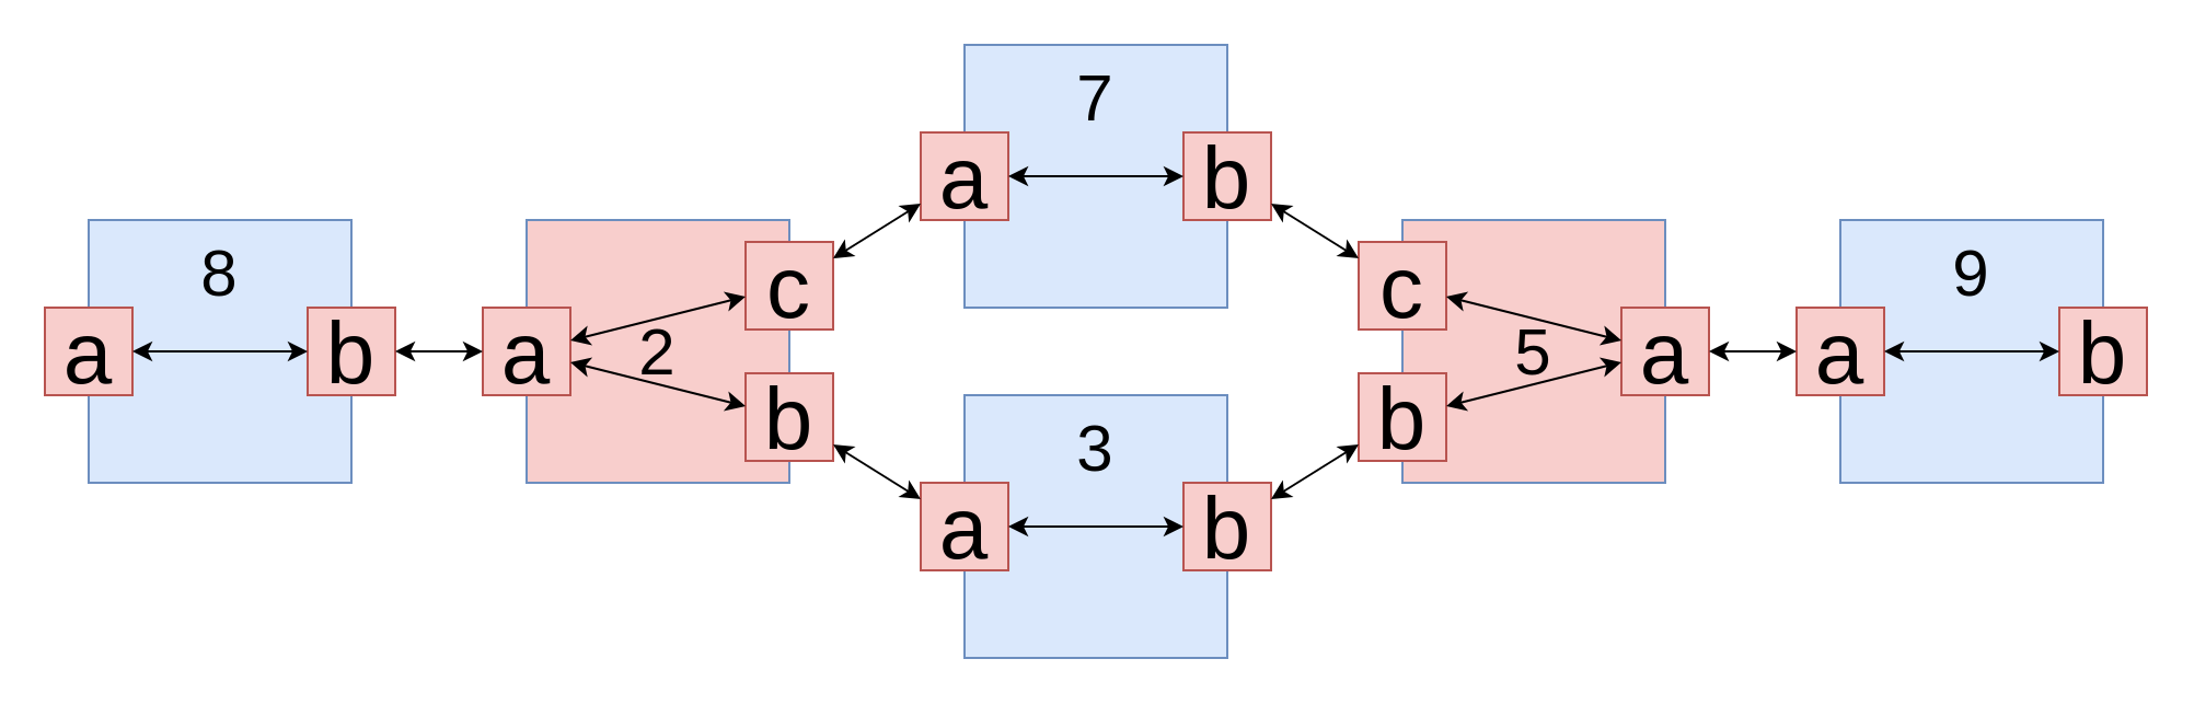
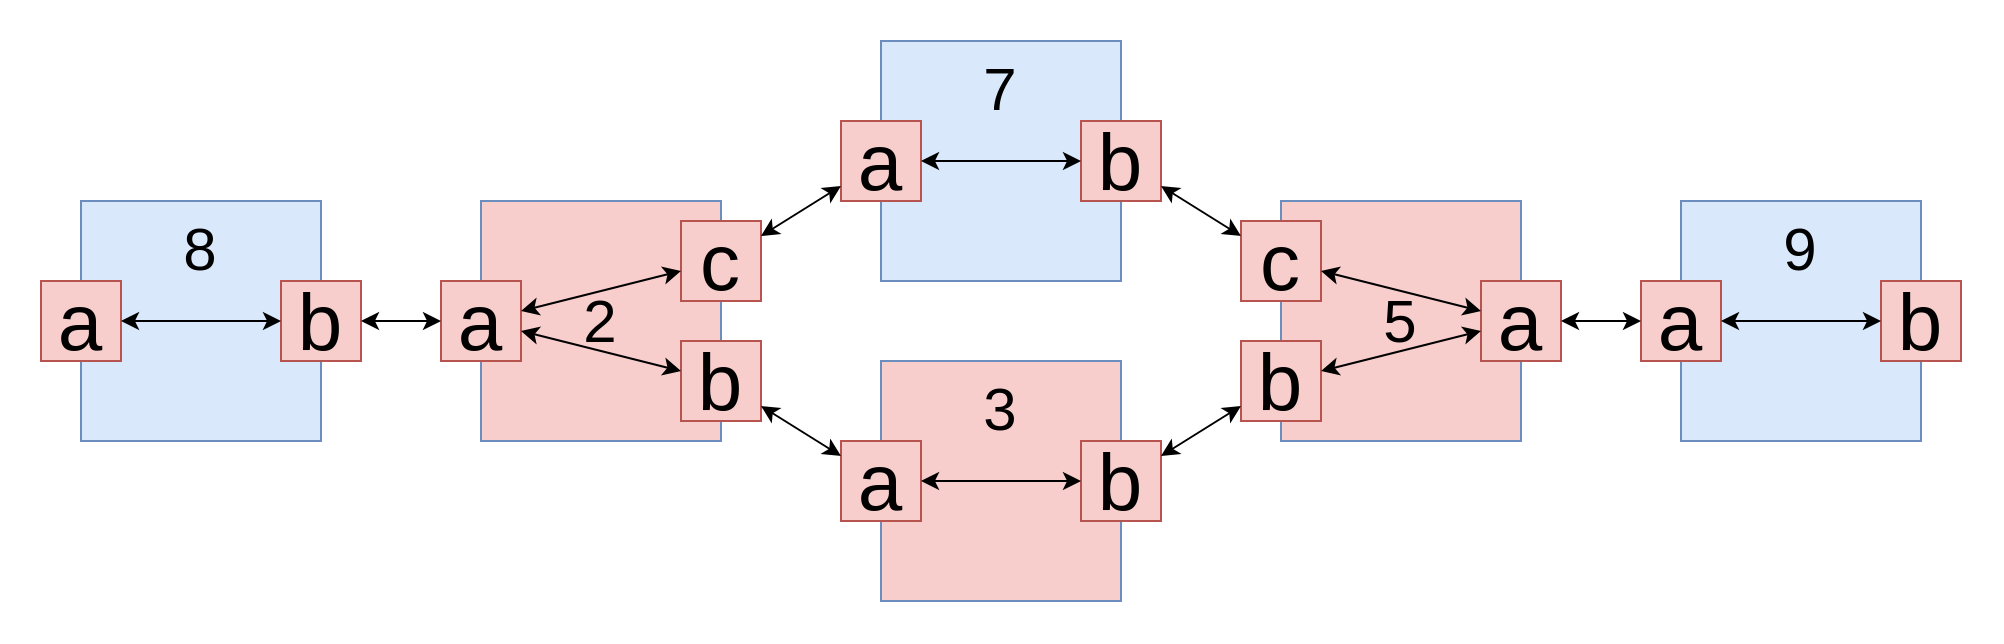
- <mxCell id="10" value="3" style="rounded=0;whiteSpace=wrap;html=1;fontSize=30;verticalAlign=top;labelPosition=center;verticalLabelPosition=middle;align=center;fillColor=#dae8fc;strokeColor=#6c8ebf;" vertex="1" parent="1"><mxGeometry x="440" y="180" width="120" height="120" as="geometry" /></mxCell>
+ <mxCell id="10" value="3" style="rounded=0;whiteSpace=wrap;html=1;fontSize=30;verticalAlign=top;labelPosition=center;verticalLabelPosition=middle;align=center;fillColor=#f8cecc;strokeColor=#6c8ebf;" vertex="1" parent="1"><mxGeometry x="440" y="180" width="120" height="120" as="geometry" /></mxCell>
